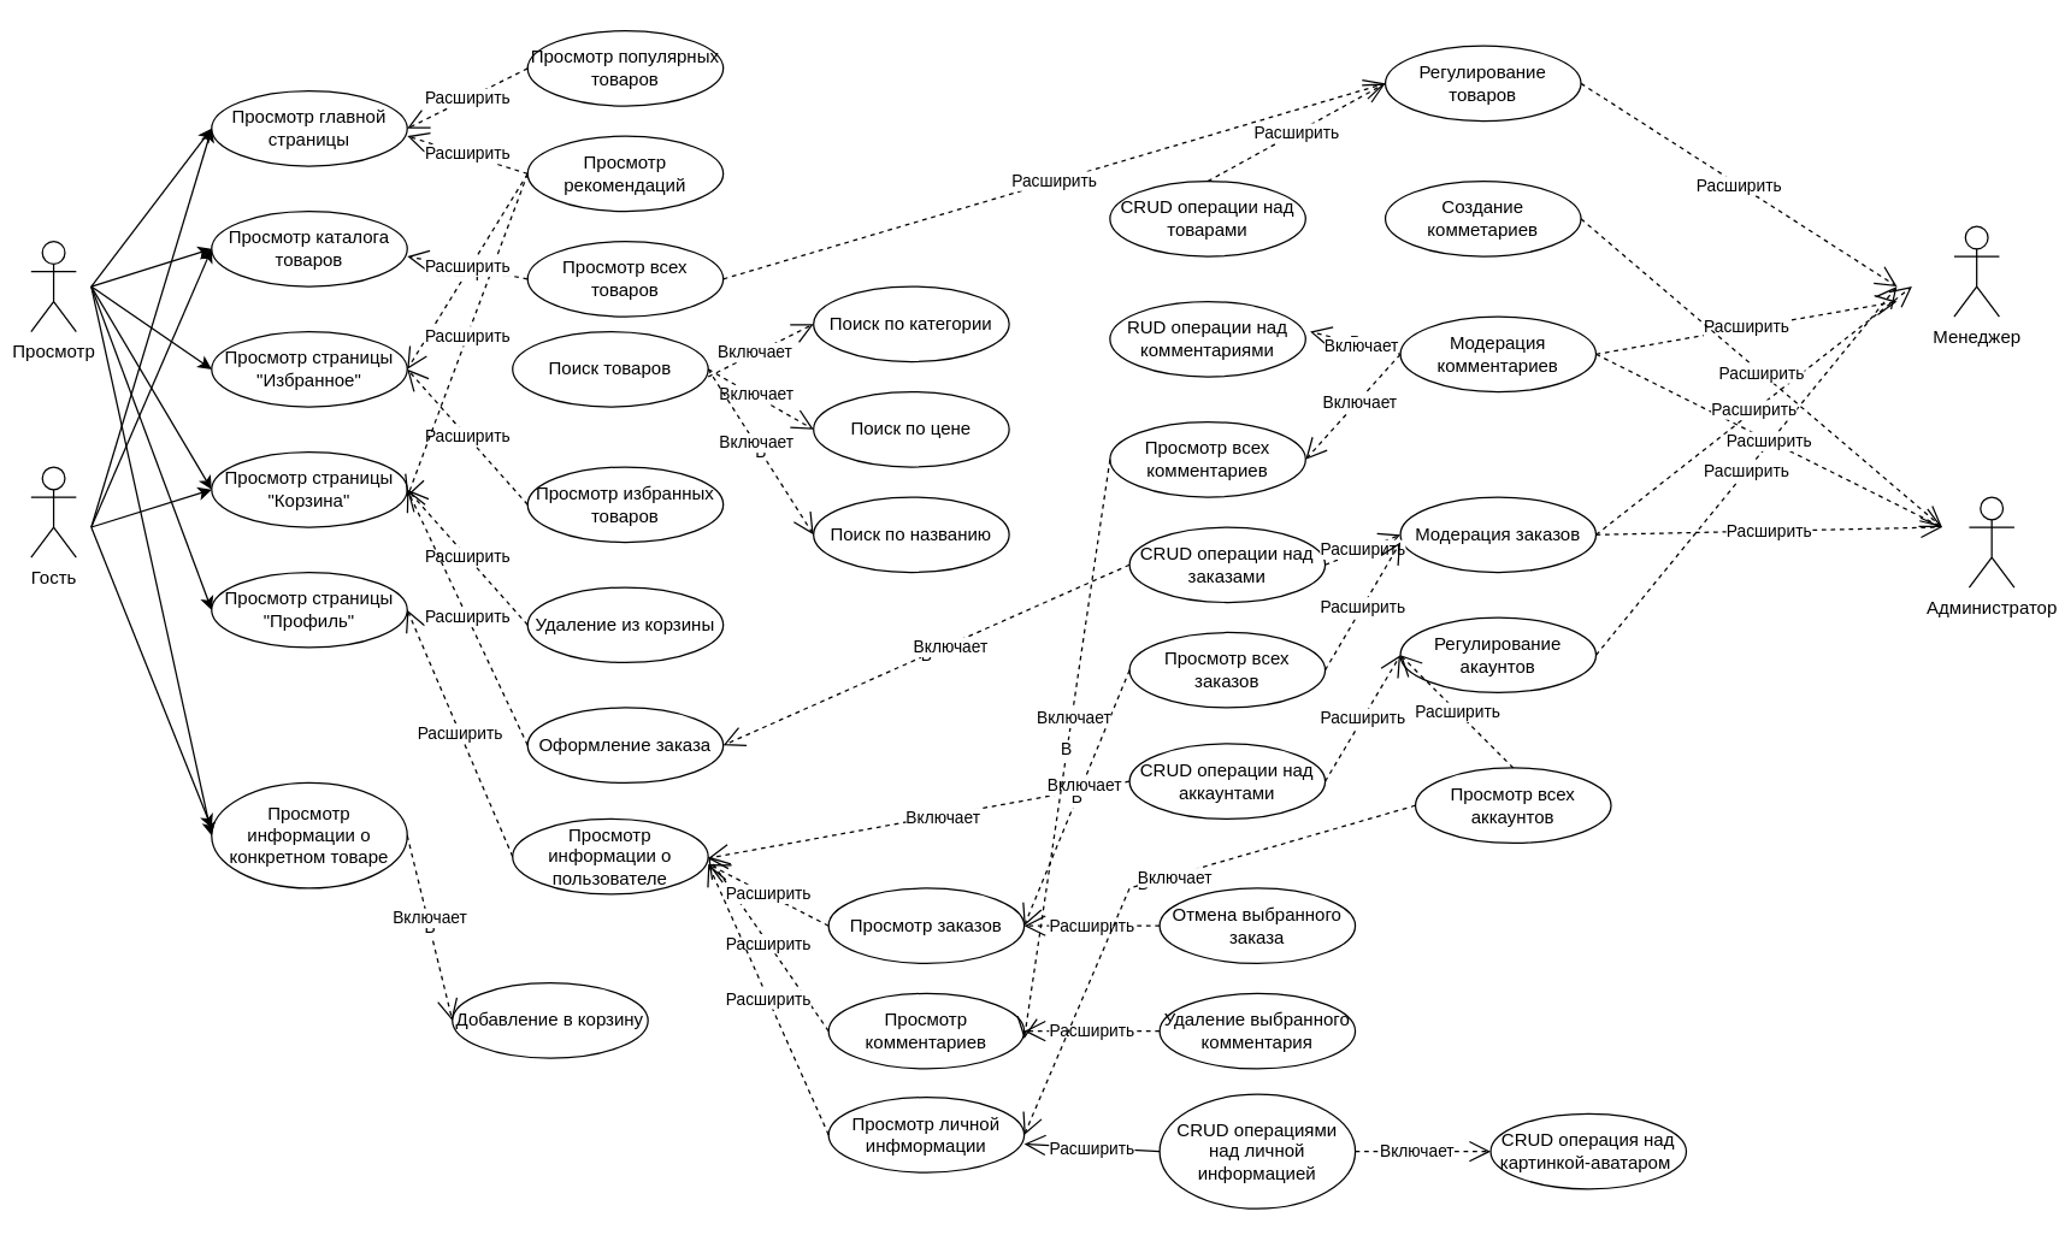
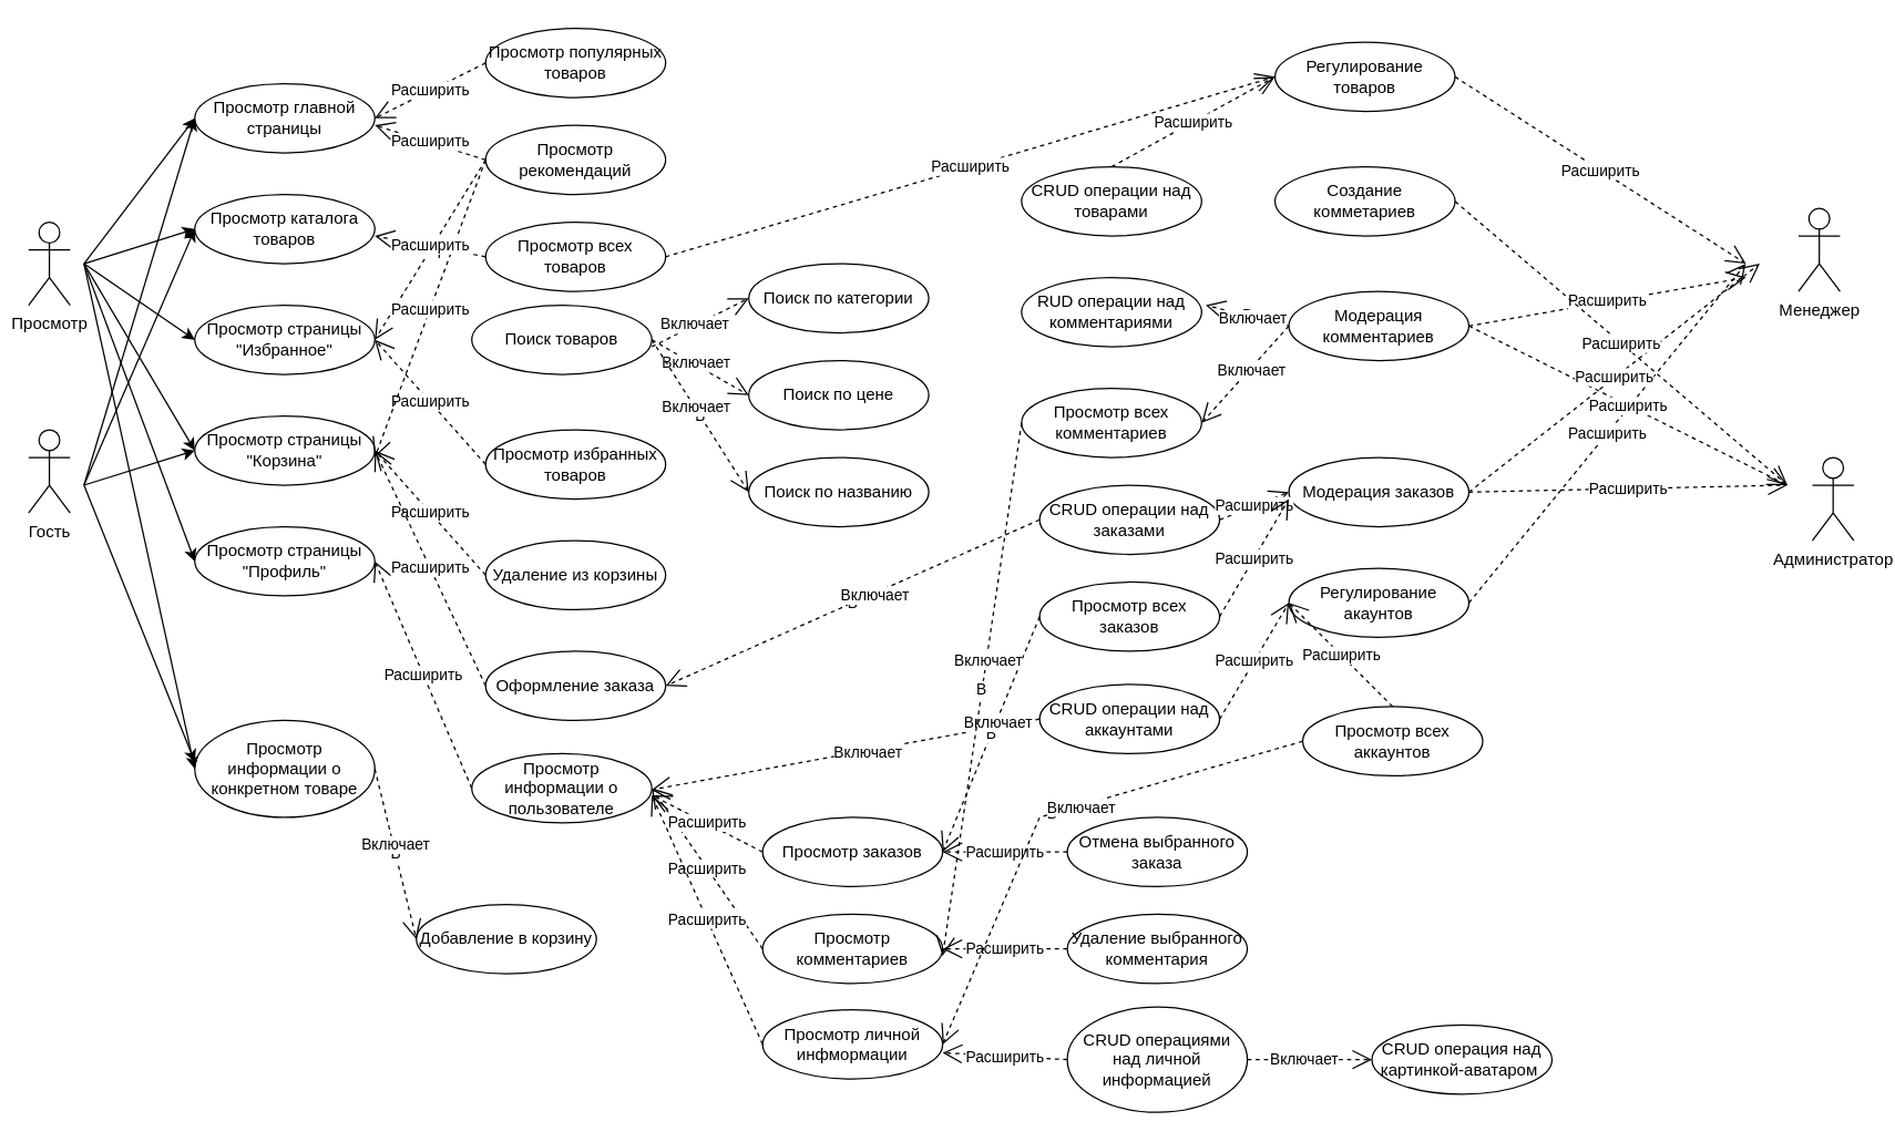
- <mxCell id="55" value="Расширить" style="endArrow=open;endSize=12;dashed=0;html=1;rounded=0;exitX=0;exitY=0.5;exitDx=0;exitDy=0;entryX=1;entryY=0.62;entryDx=0;entryDy=0;entryPerimeter=0;" edge="1" parent="1" source="51" target="45"><mxGeometry width="160" relative="1" as="geometry"><mxPoint x="720" y="854" as="sourcePoint" /><mxPoint x="640" y="750" as="targetPoint" /></mxGeometry></mxCell>
+ <mxCell id="55" value="Расширить" style="endArrow=open;endSize=12;dashed=1;html=1;rounded=0;exitX=0;exitY=0.5;exitDx=0;exitDy=0;entryX=1;entryY=0.62;entryDx=0;entryDy=0;entryPerimeter=0;" edge="1" parent="1" source="51" target="45"><mxGeometry width="160" relative="1" as="geometry"><mxPoint x="720" y="854" as="sourcePoint" /><mxPoint x="640" y="750" as="targetPoint" /></mxGeometry></mxCell>
